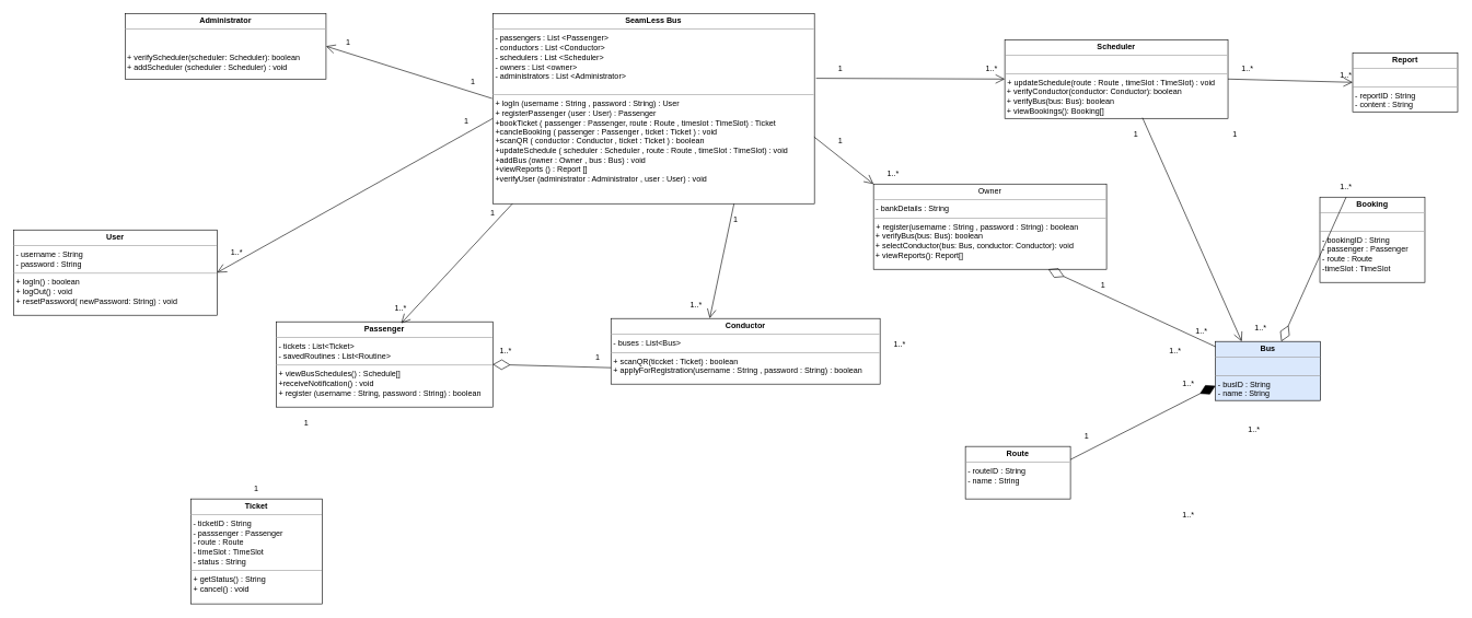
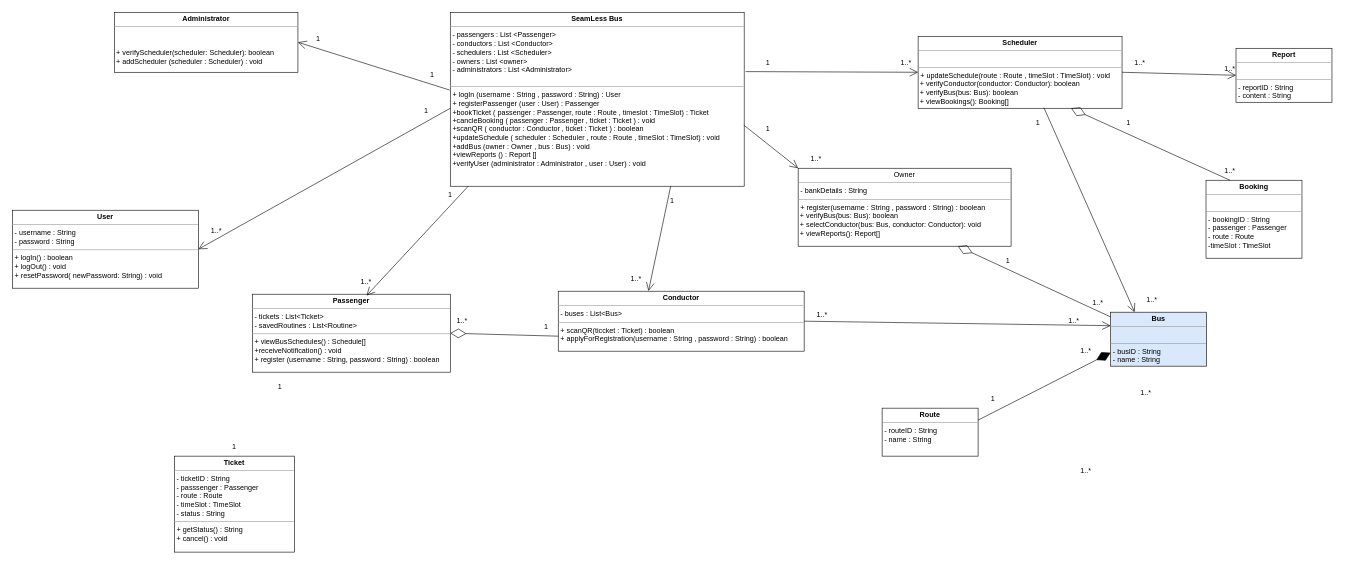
- <mxCell id="17" value="" style="endArrow=diamondThin;endFill=0;endSize=24;html=1;rounded=0;exitX=0.25;exitY=0;exitDx=0;exitDy=0;" edge="1" parent="1" source="13" target="11"><mxGeometry width="160" relative="1" as="geometry"><mxPoint x="1480" y="530" as="sourcePoint" /><mxPoint x="1640" y="530" as="targetPoint" /></mxGeometry></mxCell>
+ <mxCell id="17" value="" style="endArrow=diamondThin;endFill=0;endSize=24;html=1;rounded=0;entryX=0.75;entryY=1;entryDx=0;entryDy=0;exitX=0.25;exitY=0;exitDx=0;exitDy=0;" edge="1" parent="1" source="13" target="6"><mxGeometry width="160" relative="1" as="geometry"><mxPoint x="1480" y="530" as="sourcePoint" /><mxPoint x="1640" y="530" as="targetPoint" /></mxGeometry></mxCell>
+ <mxCell id="20" value="" style="endArrow=open;endFill=1;endSize=12;html=1;rounded=0;exitX=1;exitY=0.5;exitDx=0;exitDy=0;entryX=0;entryY=0.25;entryDx=0;entryDy=0;" edge="1" parent="1" source="5" target="11"><mxGeometry width="160" relative="1" as="geometry"><mxPoint x="1420" y="510" as="sourcePoint" /><mxPoint x="1580" y="510" as="targetPoint" /></mxGeometry></mxCell>
